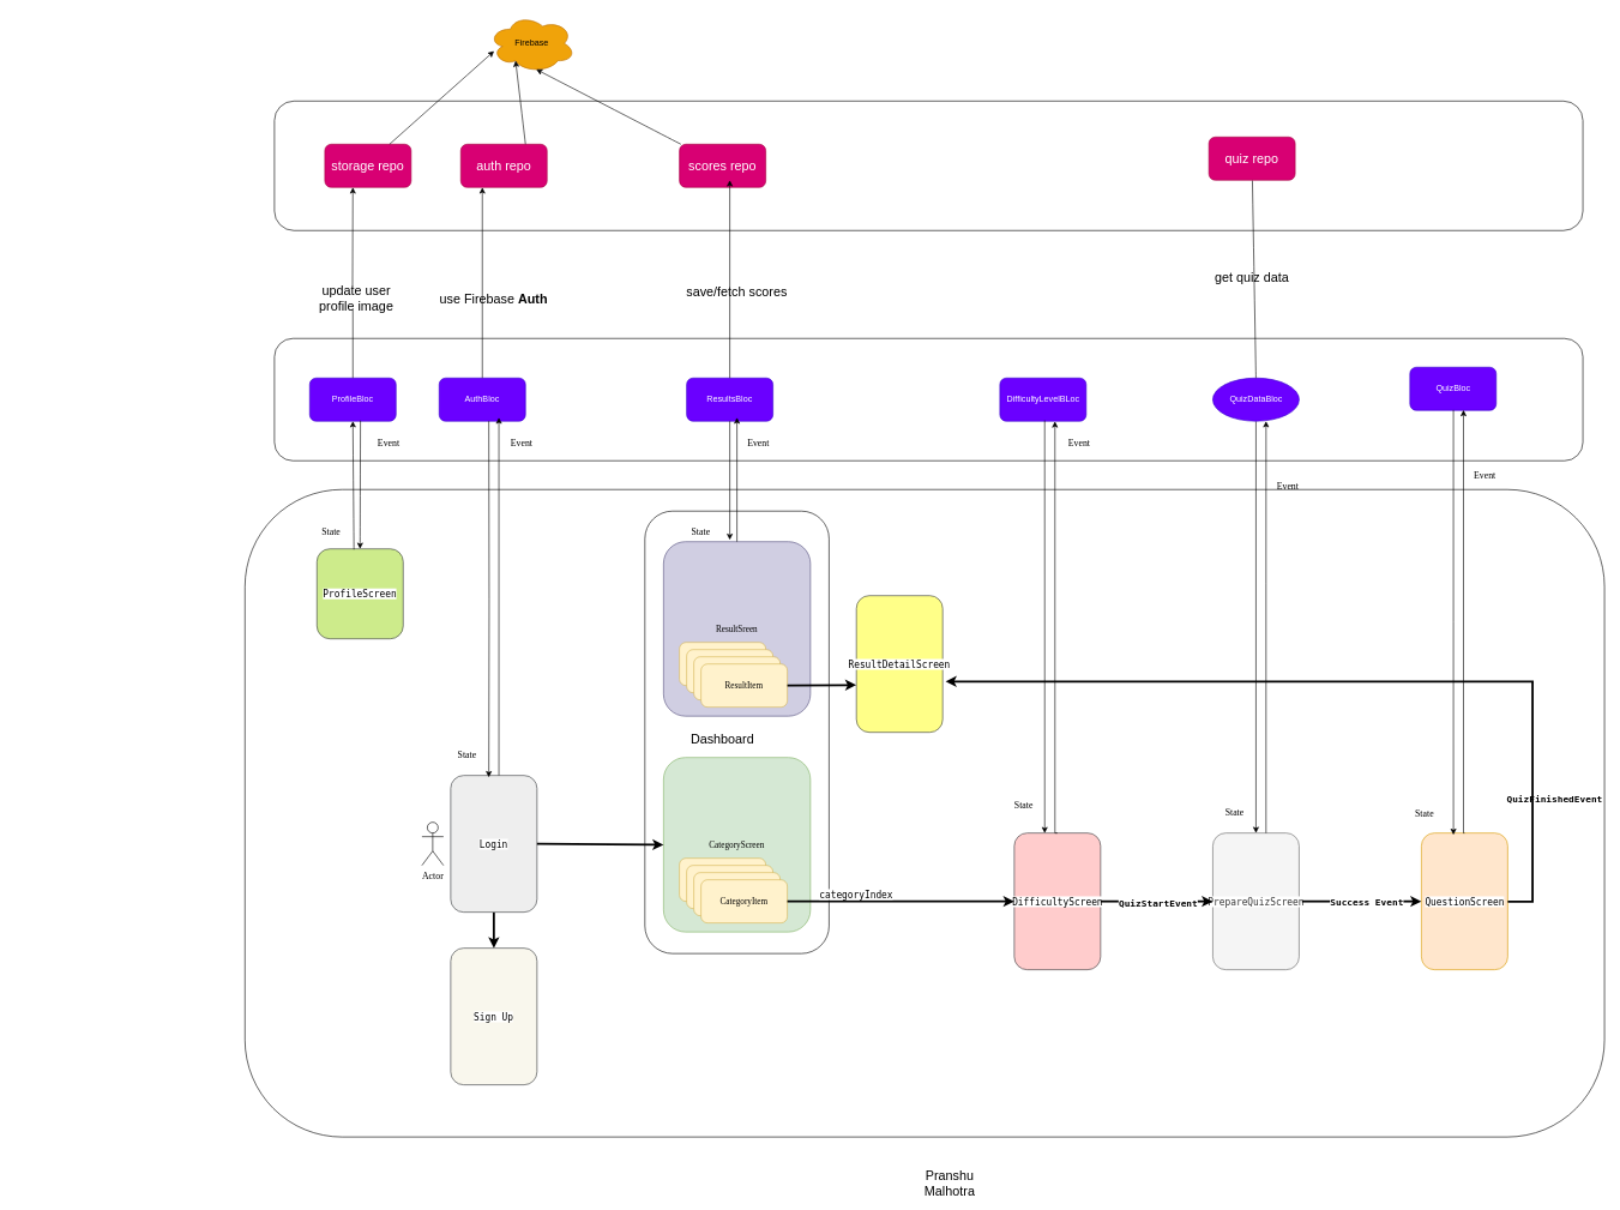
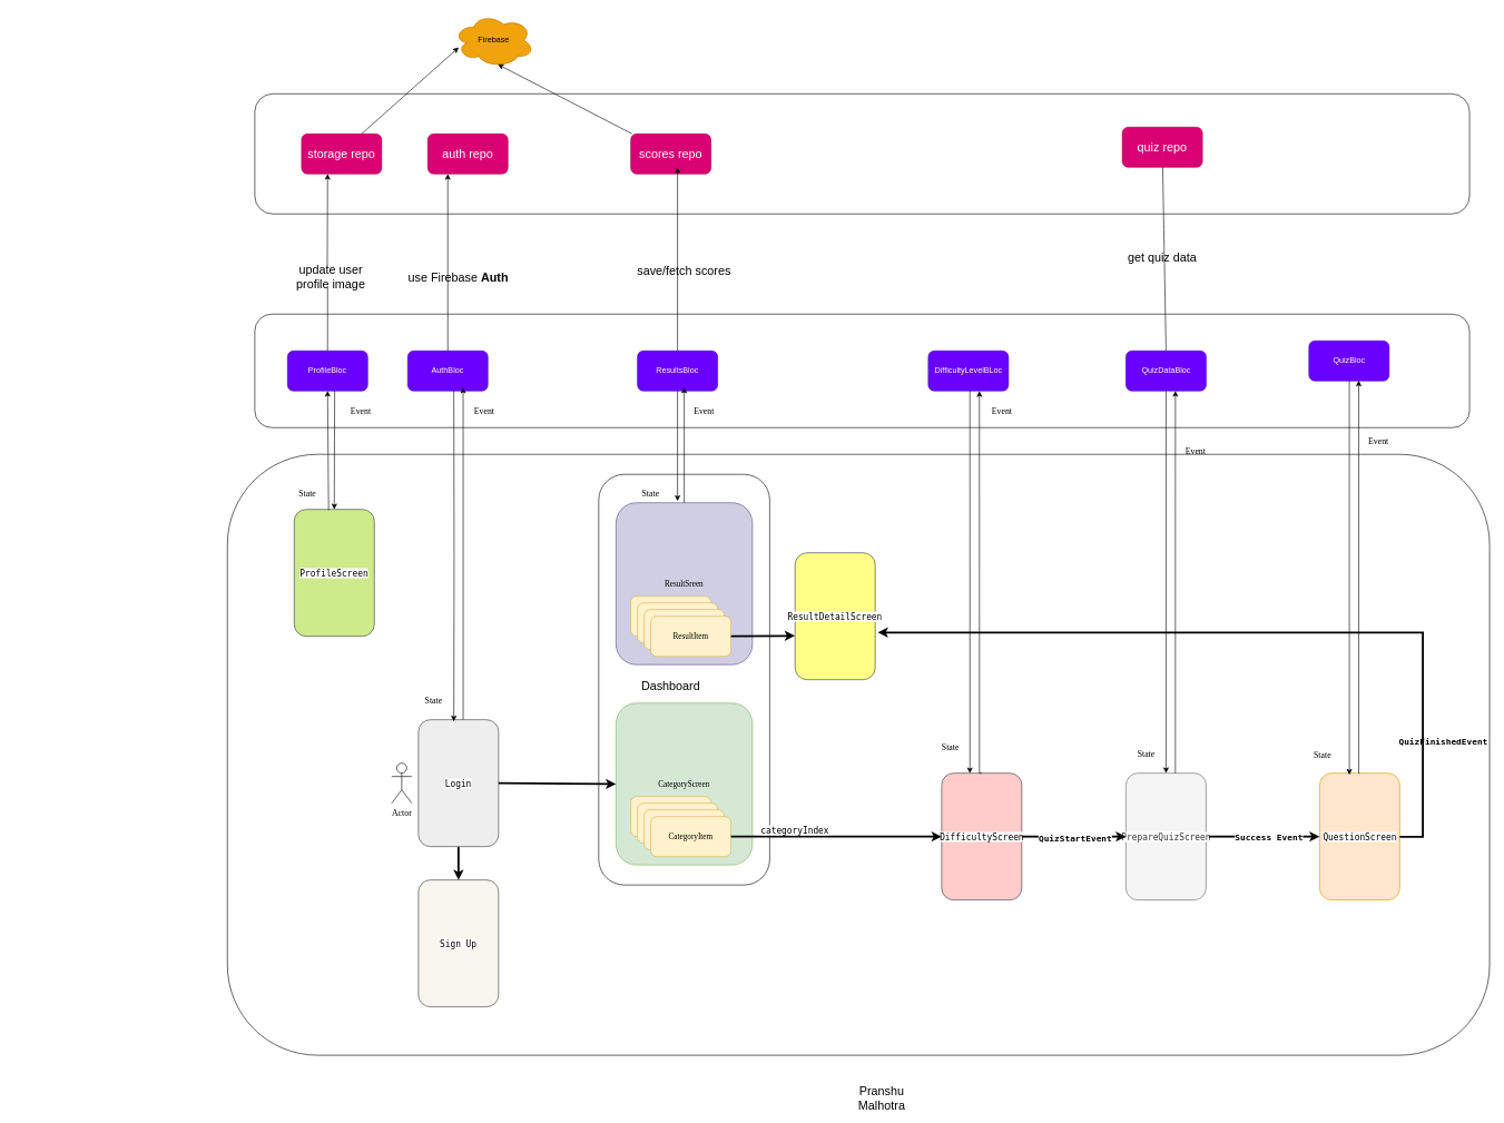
- <mxCell id="75" value="" style="endArrow=classic;html=1;fontSize=80;curved=1;exitX=0.75;exitY=0;exitDx=0;exitDy=0;entryX=0.31;entryY=0.8;entryDx=0;entryDy=0;entryPerimeter=0;" parent="1" source="50" target="36" edge="1"><mxGeometry width="50" height="50" relative="1" as="geometry"><mxPoint x="950" y="350" as="sourcePoint" /><mxPoint x="1000" y="300" as="targetPoint" /></mxGeometry></mxCell>
- <mxCell id="22" value="QuizDataBloc" style="ellipse;whiteSpace=wrap;html=1;fillColor=#6a00ff;strokeColor=#3700CC;fontColor=#ffffff;" parent="1" vertex="1"><mxGeometry x="1685.5" y="525" width="120" height="60" as="geometry" /></mxCell>
+ <mxCell id="22" value="QuizDataBloc" style="rounded=1;whiteSpace=wrap;html=1;fillColor=#6a00ff;strokeColor=#3700CC;fontColor=#ffffff;" parent="1" vertex="1"><mxGeometry x="1685.5" y="525" width="120" height="60" as="geometry" /></mxCell>
- <mxCell id="43" value="&lt;pre style=&quot;background-color: rgb(255, 255, 255); font-family: &amp;quot;JetBrains Mono&amp;quot;, monospace; font-size: 9.8pt;&quot;&gt;ProfileScreen&lt;/pre&gt;" style="rounded=1;whiteSpace=wrap;html=1;fillColor=#cdeb8b;strokeColor=#36393d;" parent="1" vertex="1"><mxGeometry x="440" y="762.5" width="120" height="125" as="geometry" /></mxCell>
+ <mxCell id="43" value="&lt;pre style=&quot;background-color: rgb(255, 255, 255); font-family: &amp;quot;JetBrains Mono&amp;quot;, monospace; font-size: 9.8pt;&quot;&gt;ProfileScreen&lt;/pre&gt;" style="rounded=1;whiteSpace=wrap;html=1;fillColor=#cdeb8b;strokeColor=#36393d;" parent="1" vertex="1"><mxGeometry x="440" y="762.5" width="120" height="190" as="geometry" /></mxCell>
